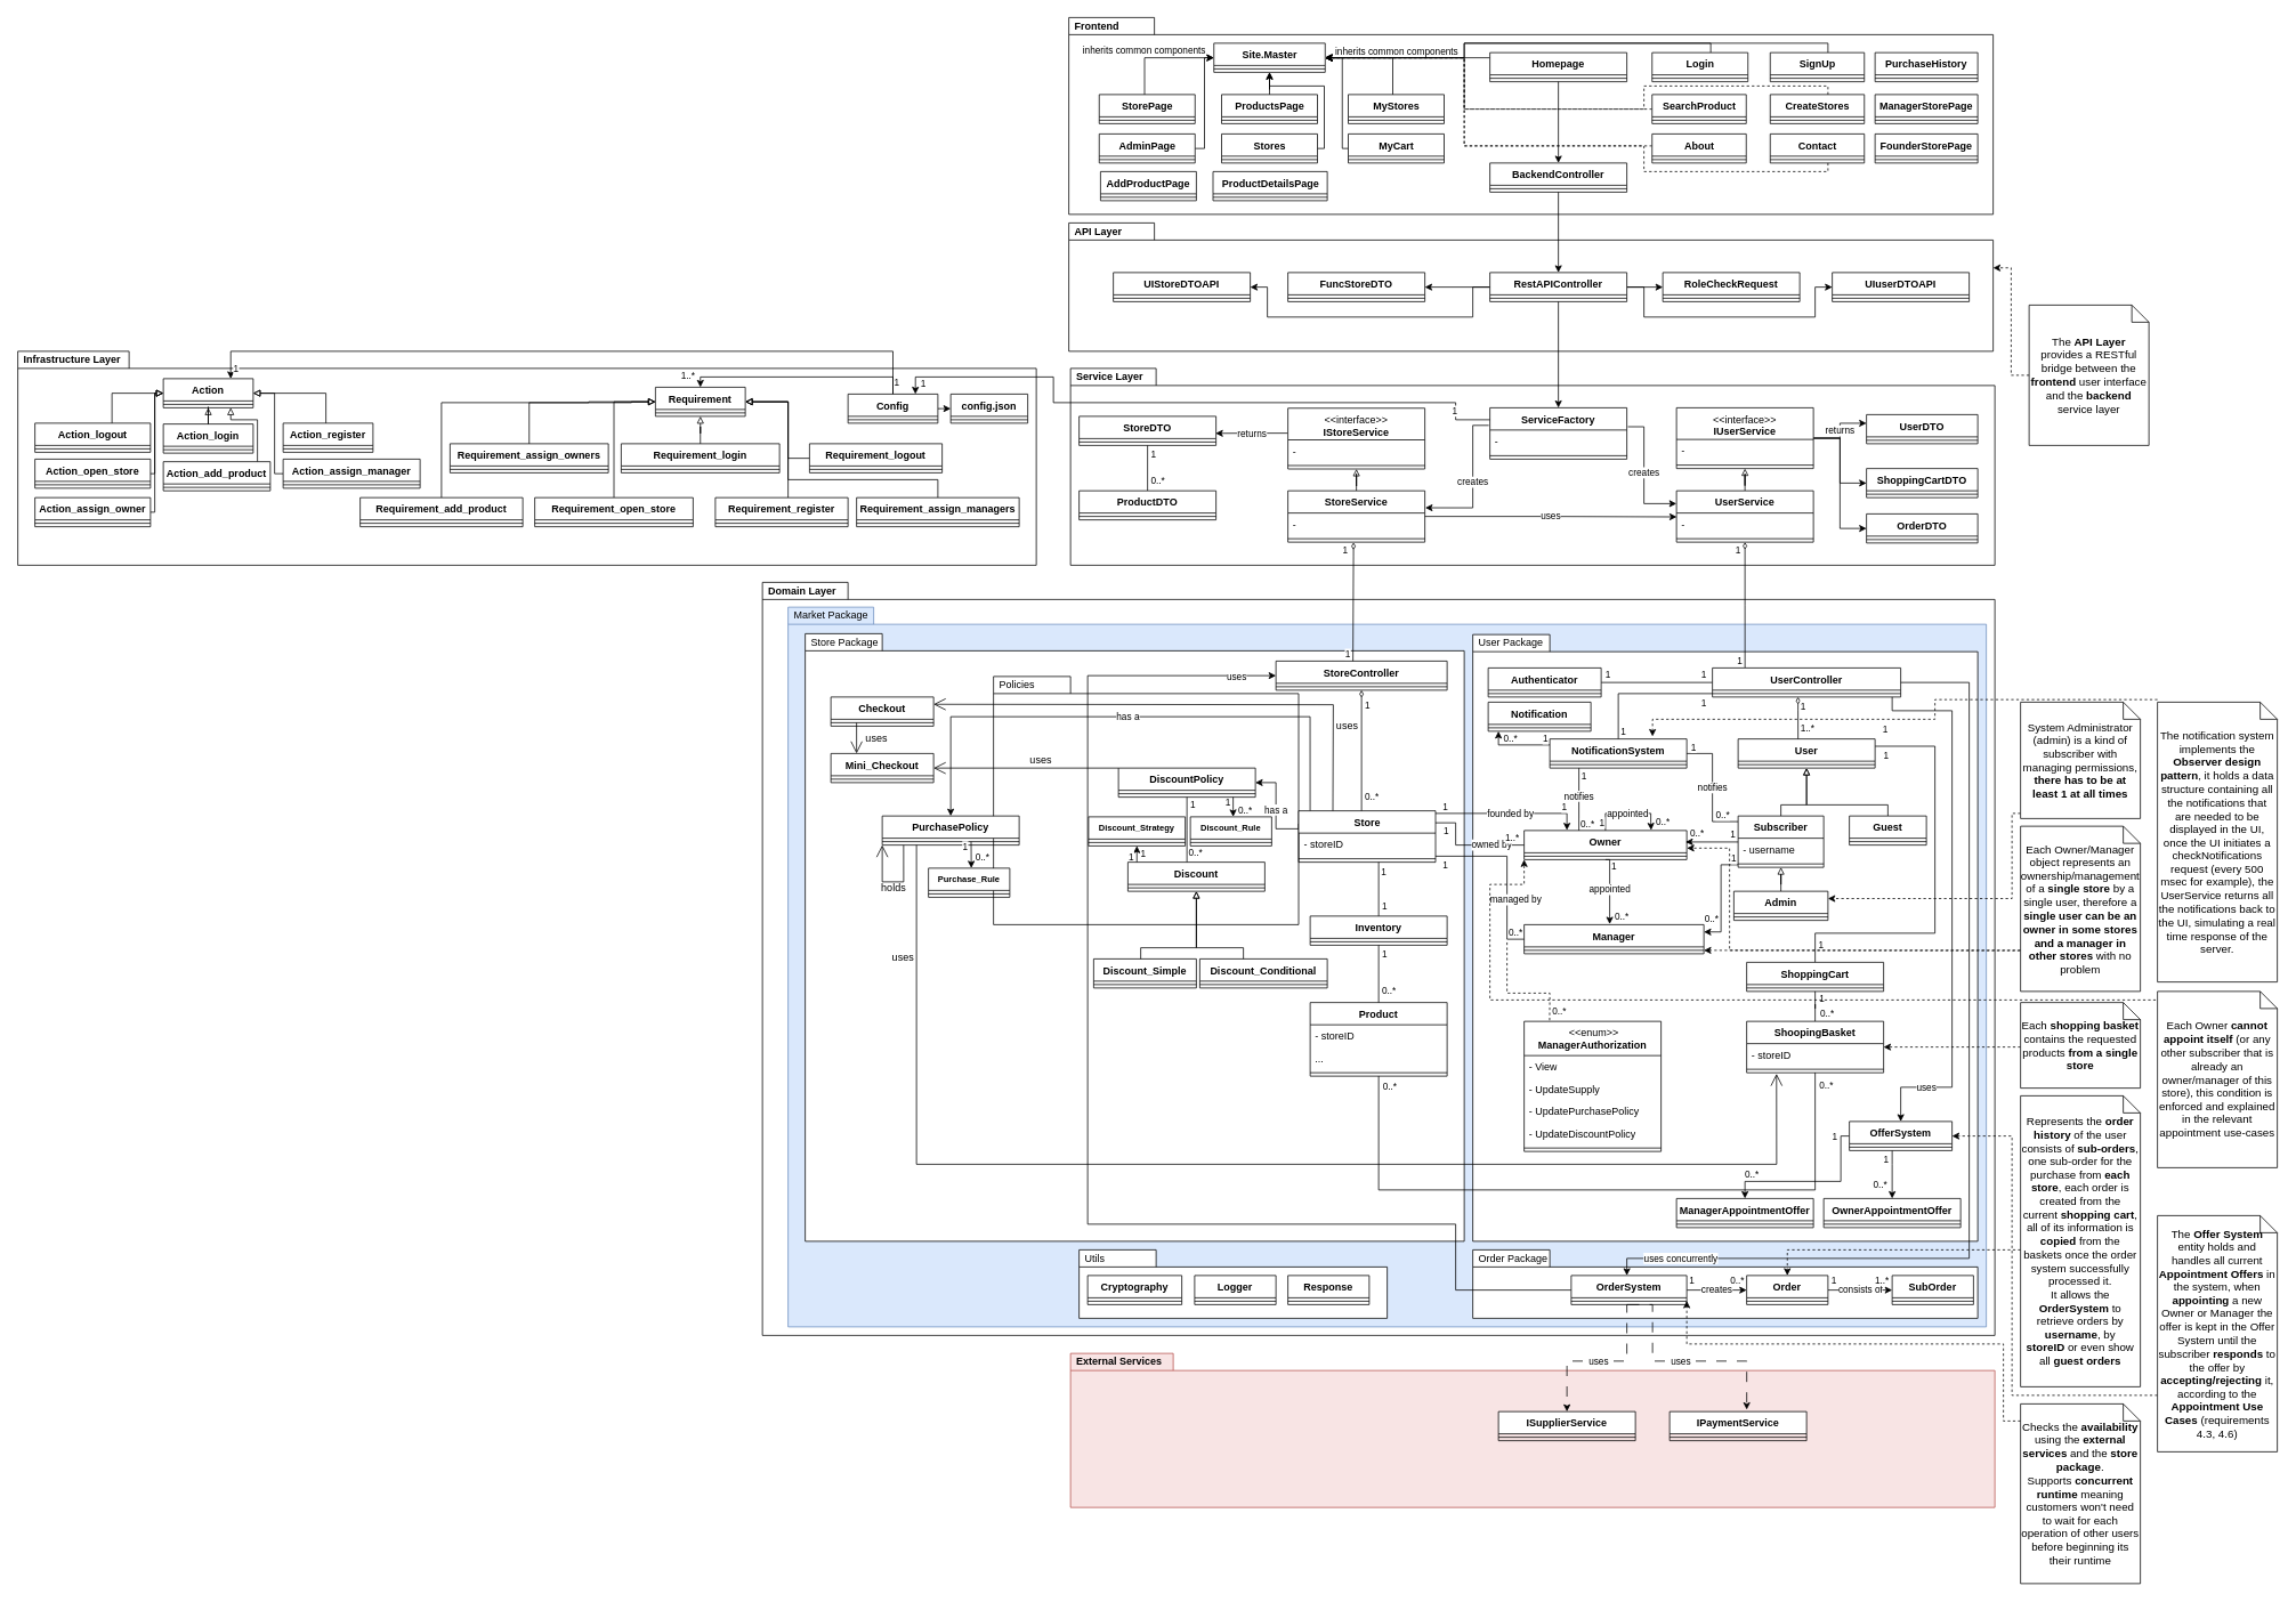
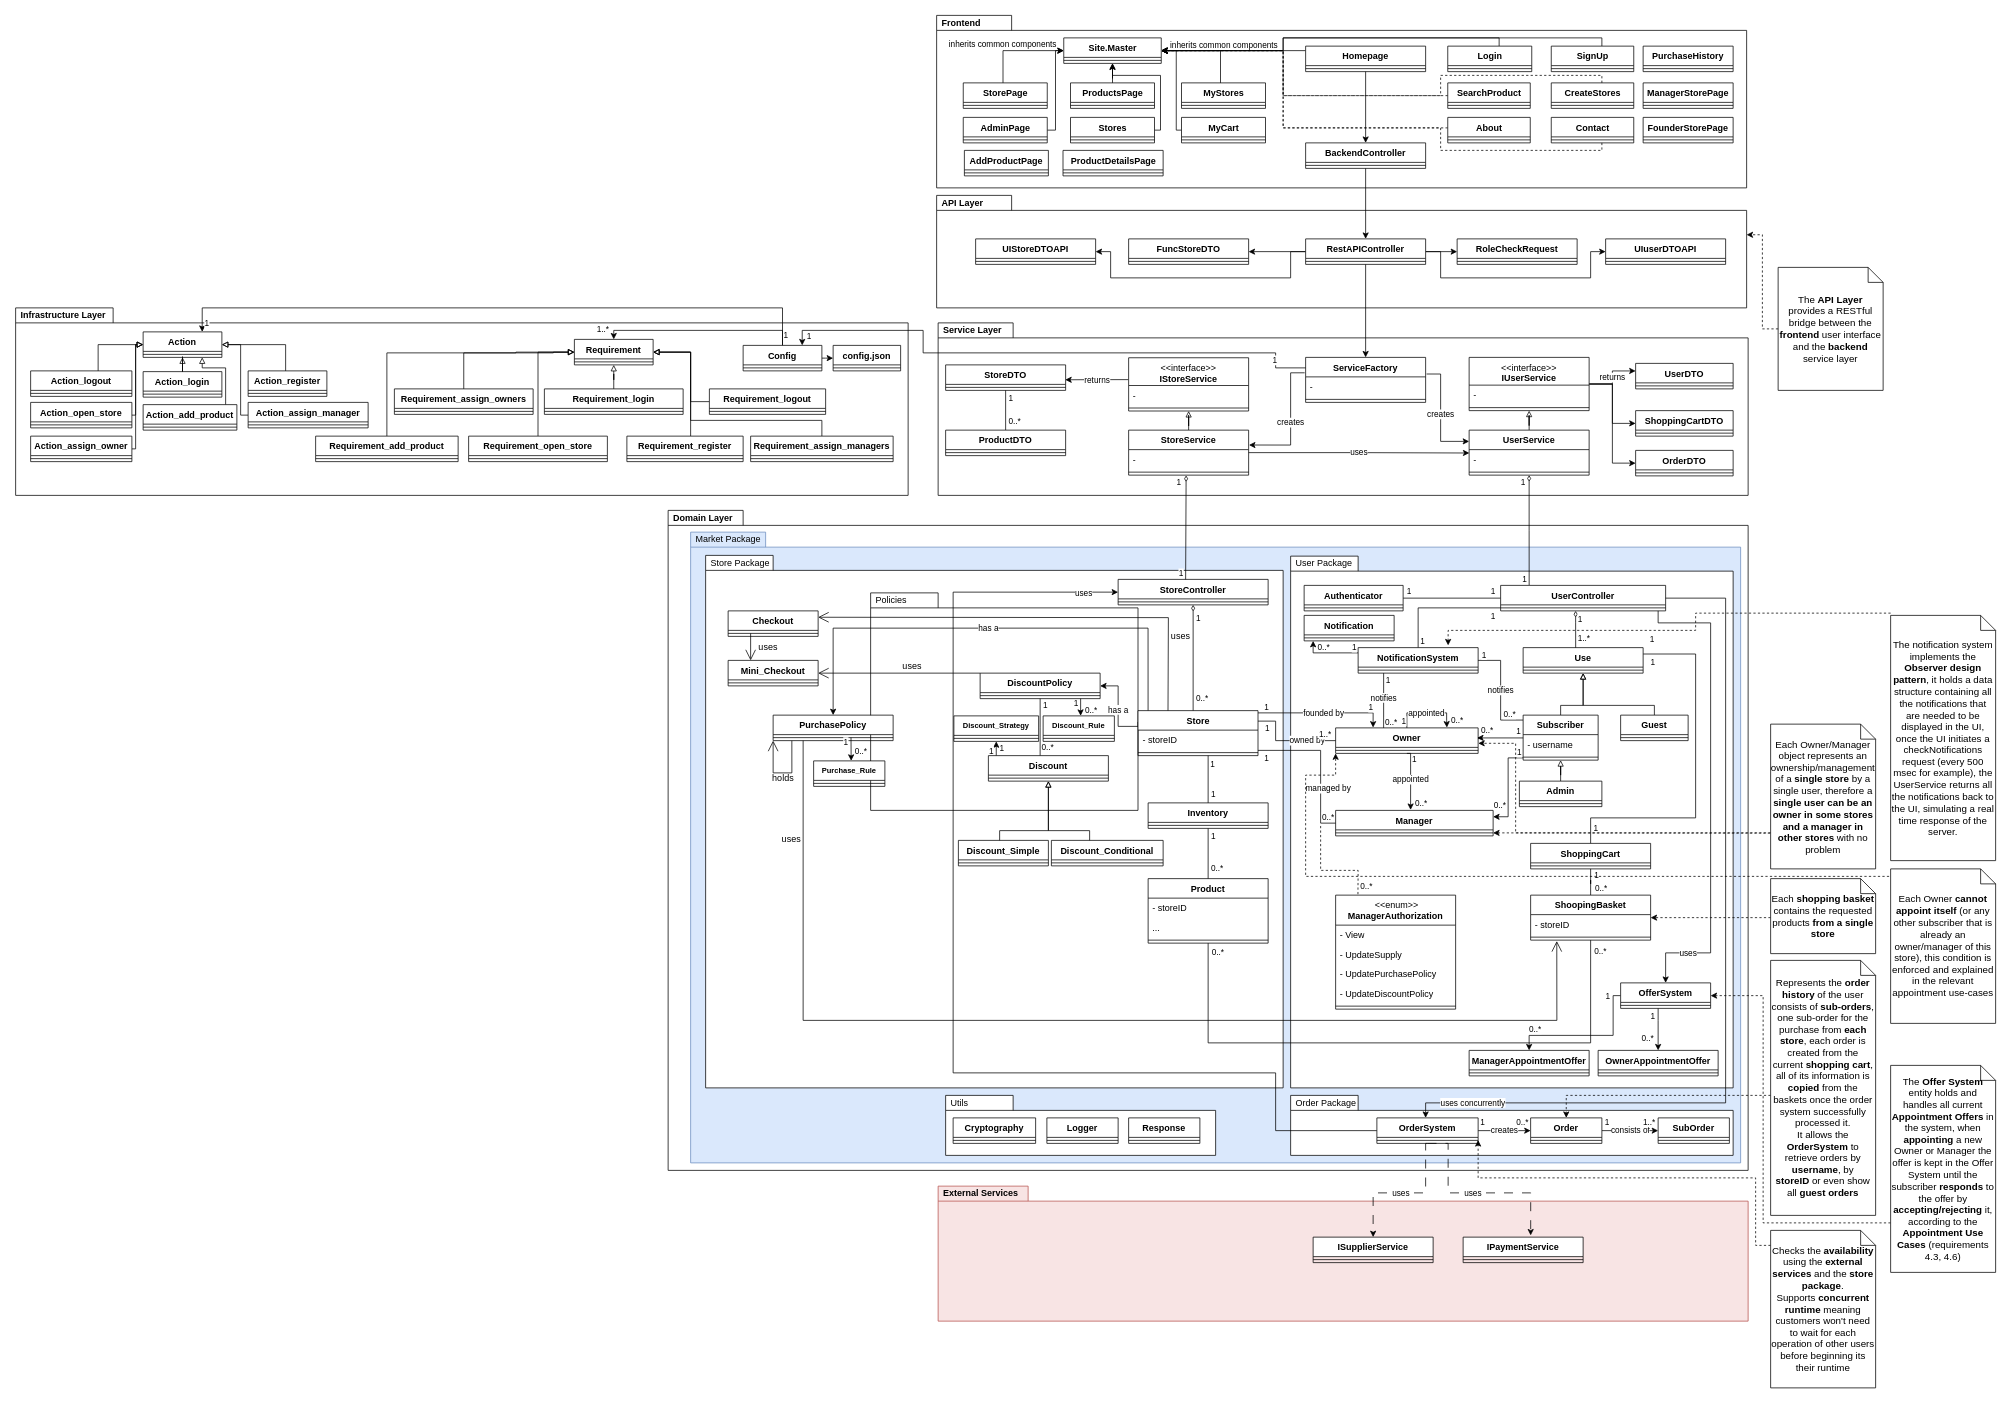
- <mxCell id="176" value="User" style="swimlane;fontStyle=1;align=center;verticalAlign=top;childLayout=stackLayout;horizontal=1;startSize=26;horizontalStack=0;resizeParent=1;resizeParentMax=0;resizeLast=0;collapsible=1;marginBottom=0;whiteSpace=wrap;html=1;" parent="1" vertex="1"><mxGeometry x="2030" y="863" width="160" height="34" as="geometry" /></mxCell>
+ <mxCell id="176" value="Use" style="swimlane;fontStyle=1;align=center;verticalAlign=top;childLayout=stackLayout;horizontal=1;startSize=26;horizontalStack=0;resizeParent=1;resizeParentMax=0;resizeLast=0;collapsible=1;marginBottom=0;whiteSpace=wrap;html=1;" parent="1" vertex="1"><mxGeometry x="2030" y="863" width="160" height="34" as="geometry" /></mxCell>
- <mxCell id="190" value="System Administrator (admin) is a kind of subscriber with managing permissions, &lt;b&gt;there has to be at least 1 at all times&lt;/b&gt;" style="shape=note;size=20;whiteSpace=wrap;html=1;fontSize=13;" parent="1" vertex="1"><mxGeometry x="2360" y="820" width="140" height="136" as="geometry" /></mxCell>
- <mxCell id="189" style="edgeStyle=orthogonalEdgeStyle;rounded=0;orthogonalLoop=1;jettySize=auto;html=1;entryX=1;entryY=0.25;entryDx=0;entryDy=0;dashed=1;" parent="1" source="190" target="183" edge="1"><mxGeometry relative="1" as="geometry"><Array as="points"><mxPoint x="2350" y="950" /><mxPoint x="2350" y="1050" /><mxPoint x="2135" y="1050" /></Array></mxGeometry></mxCell>
